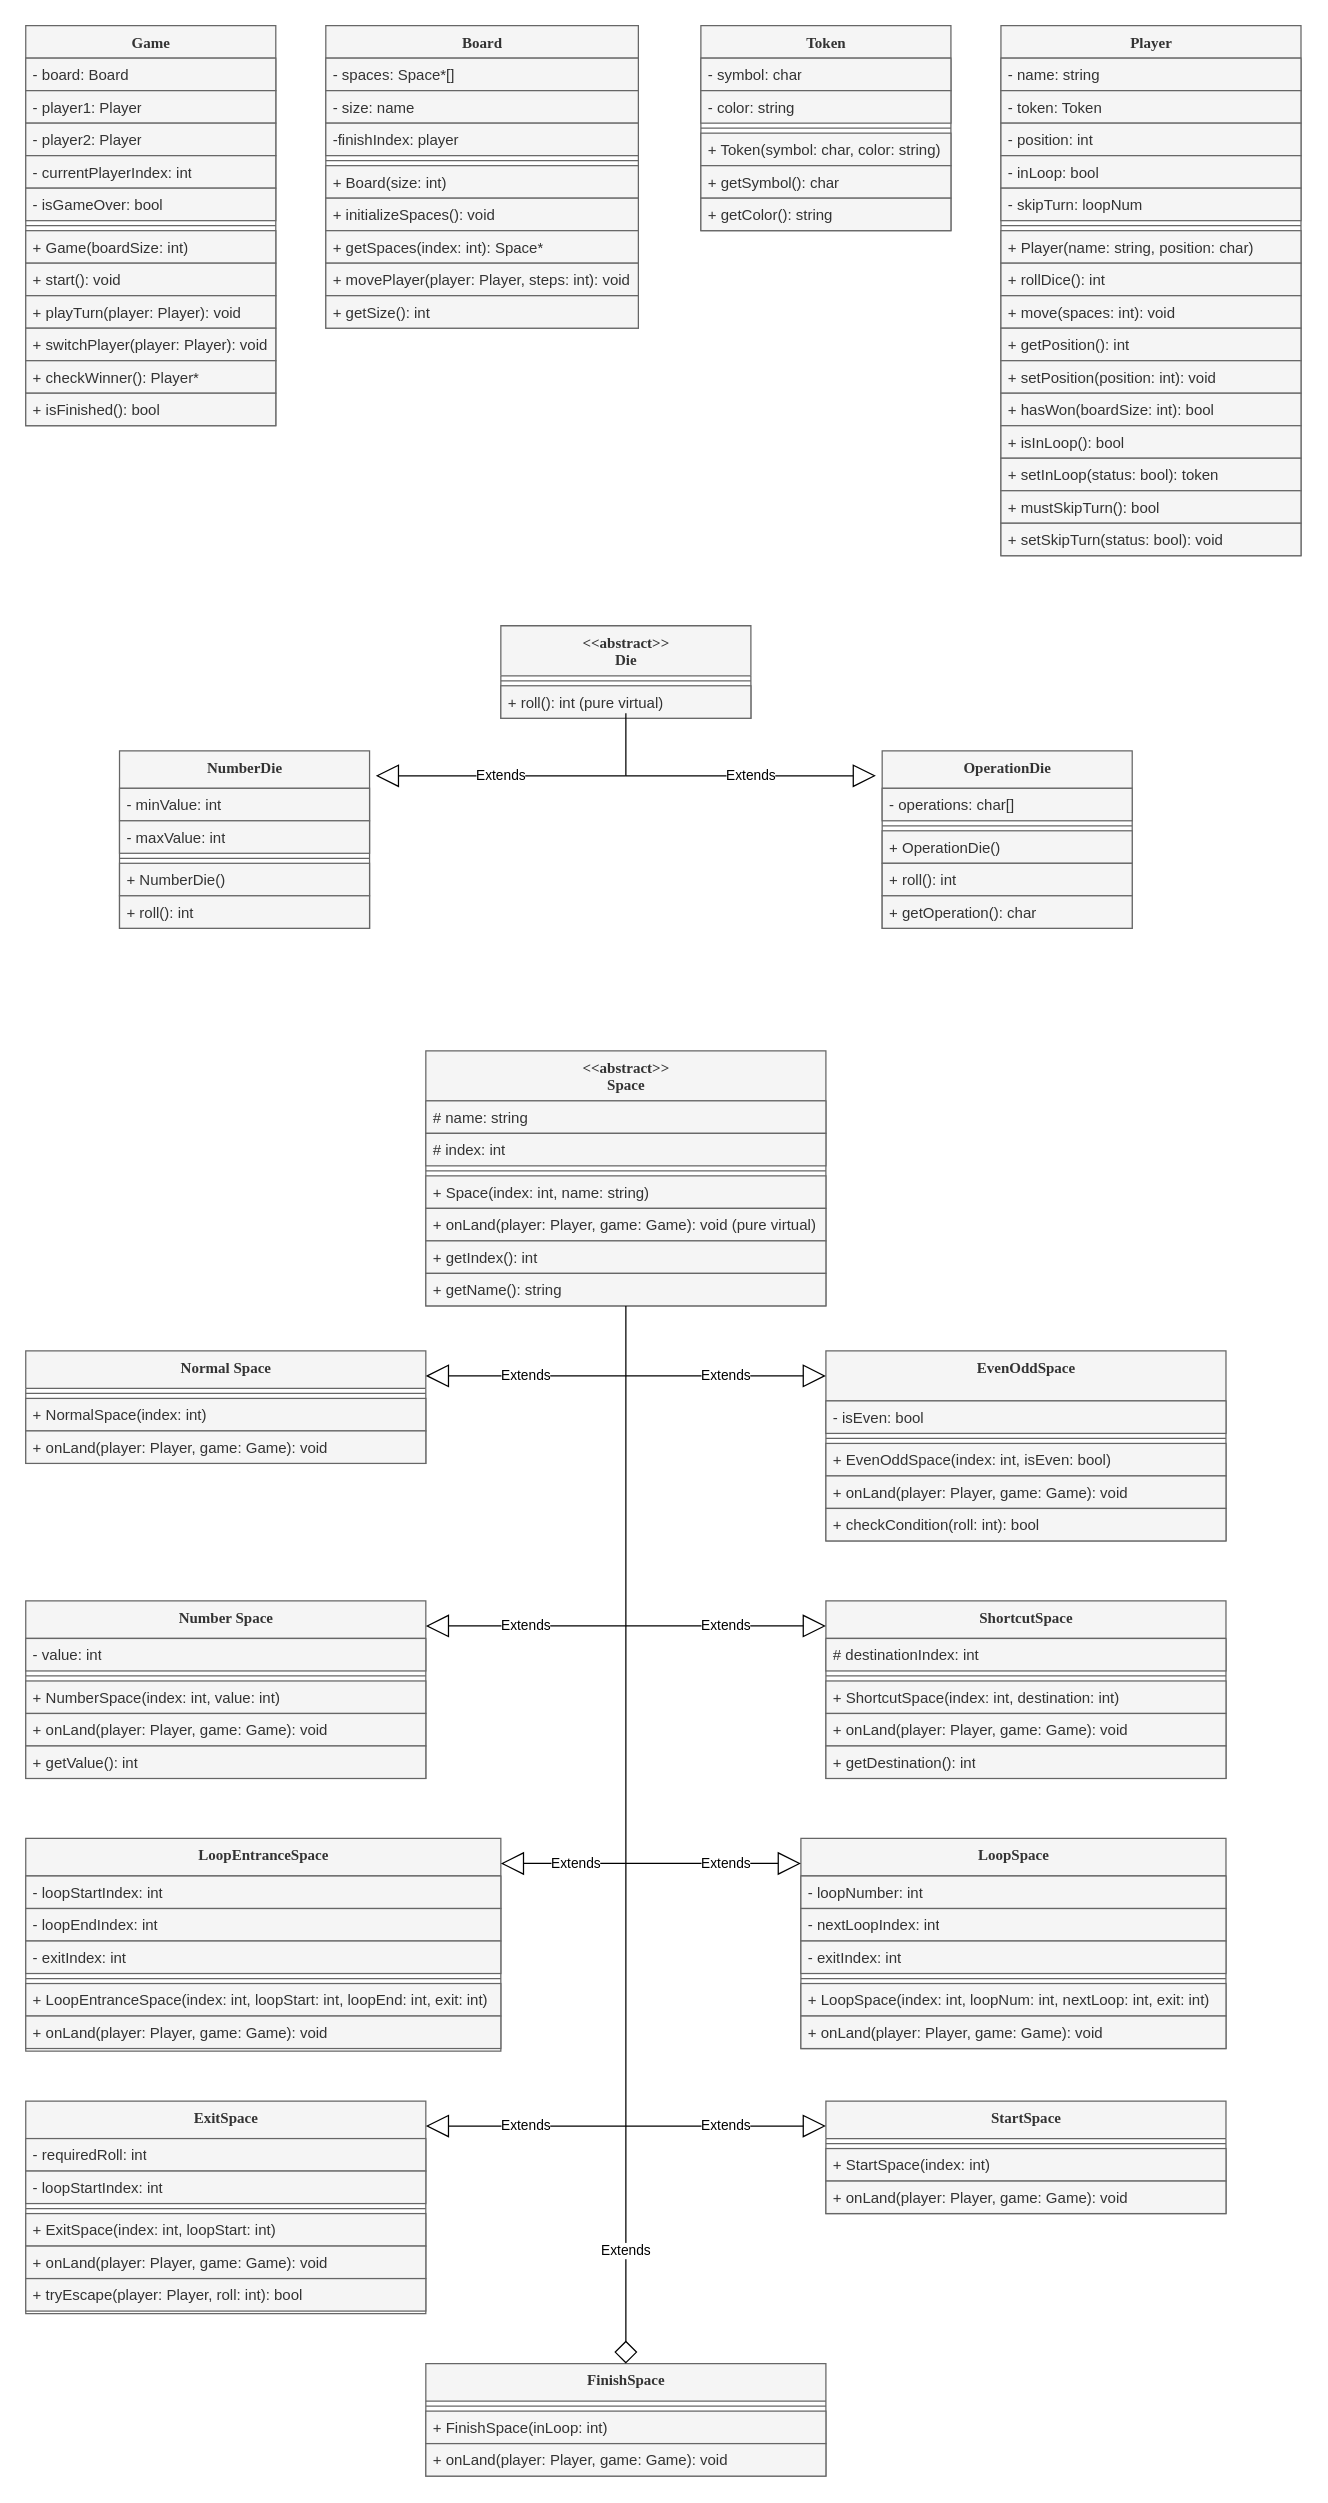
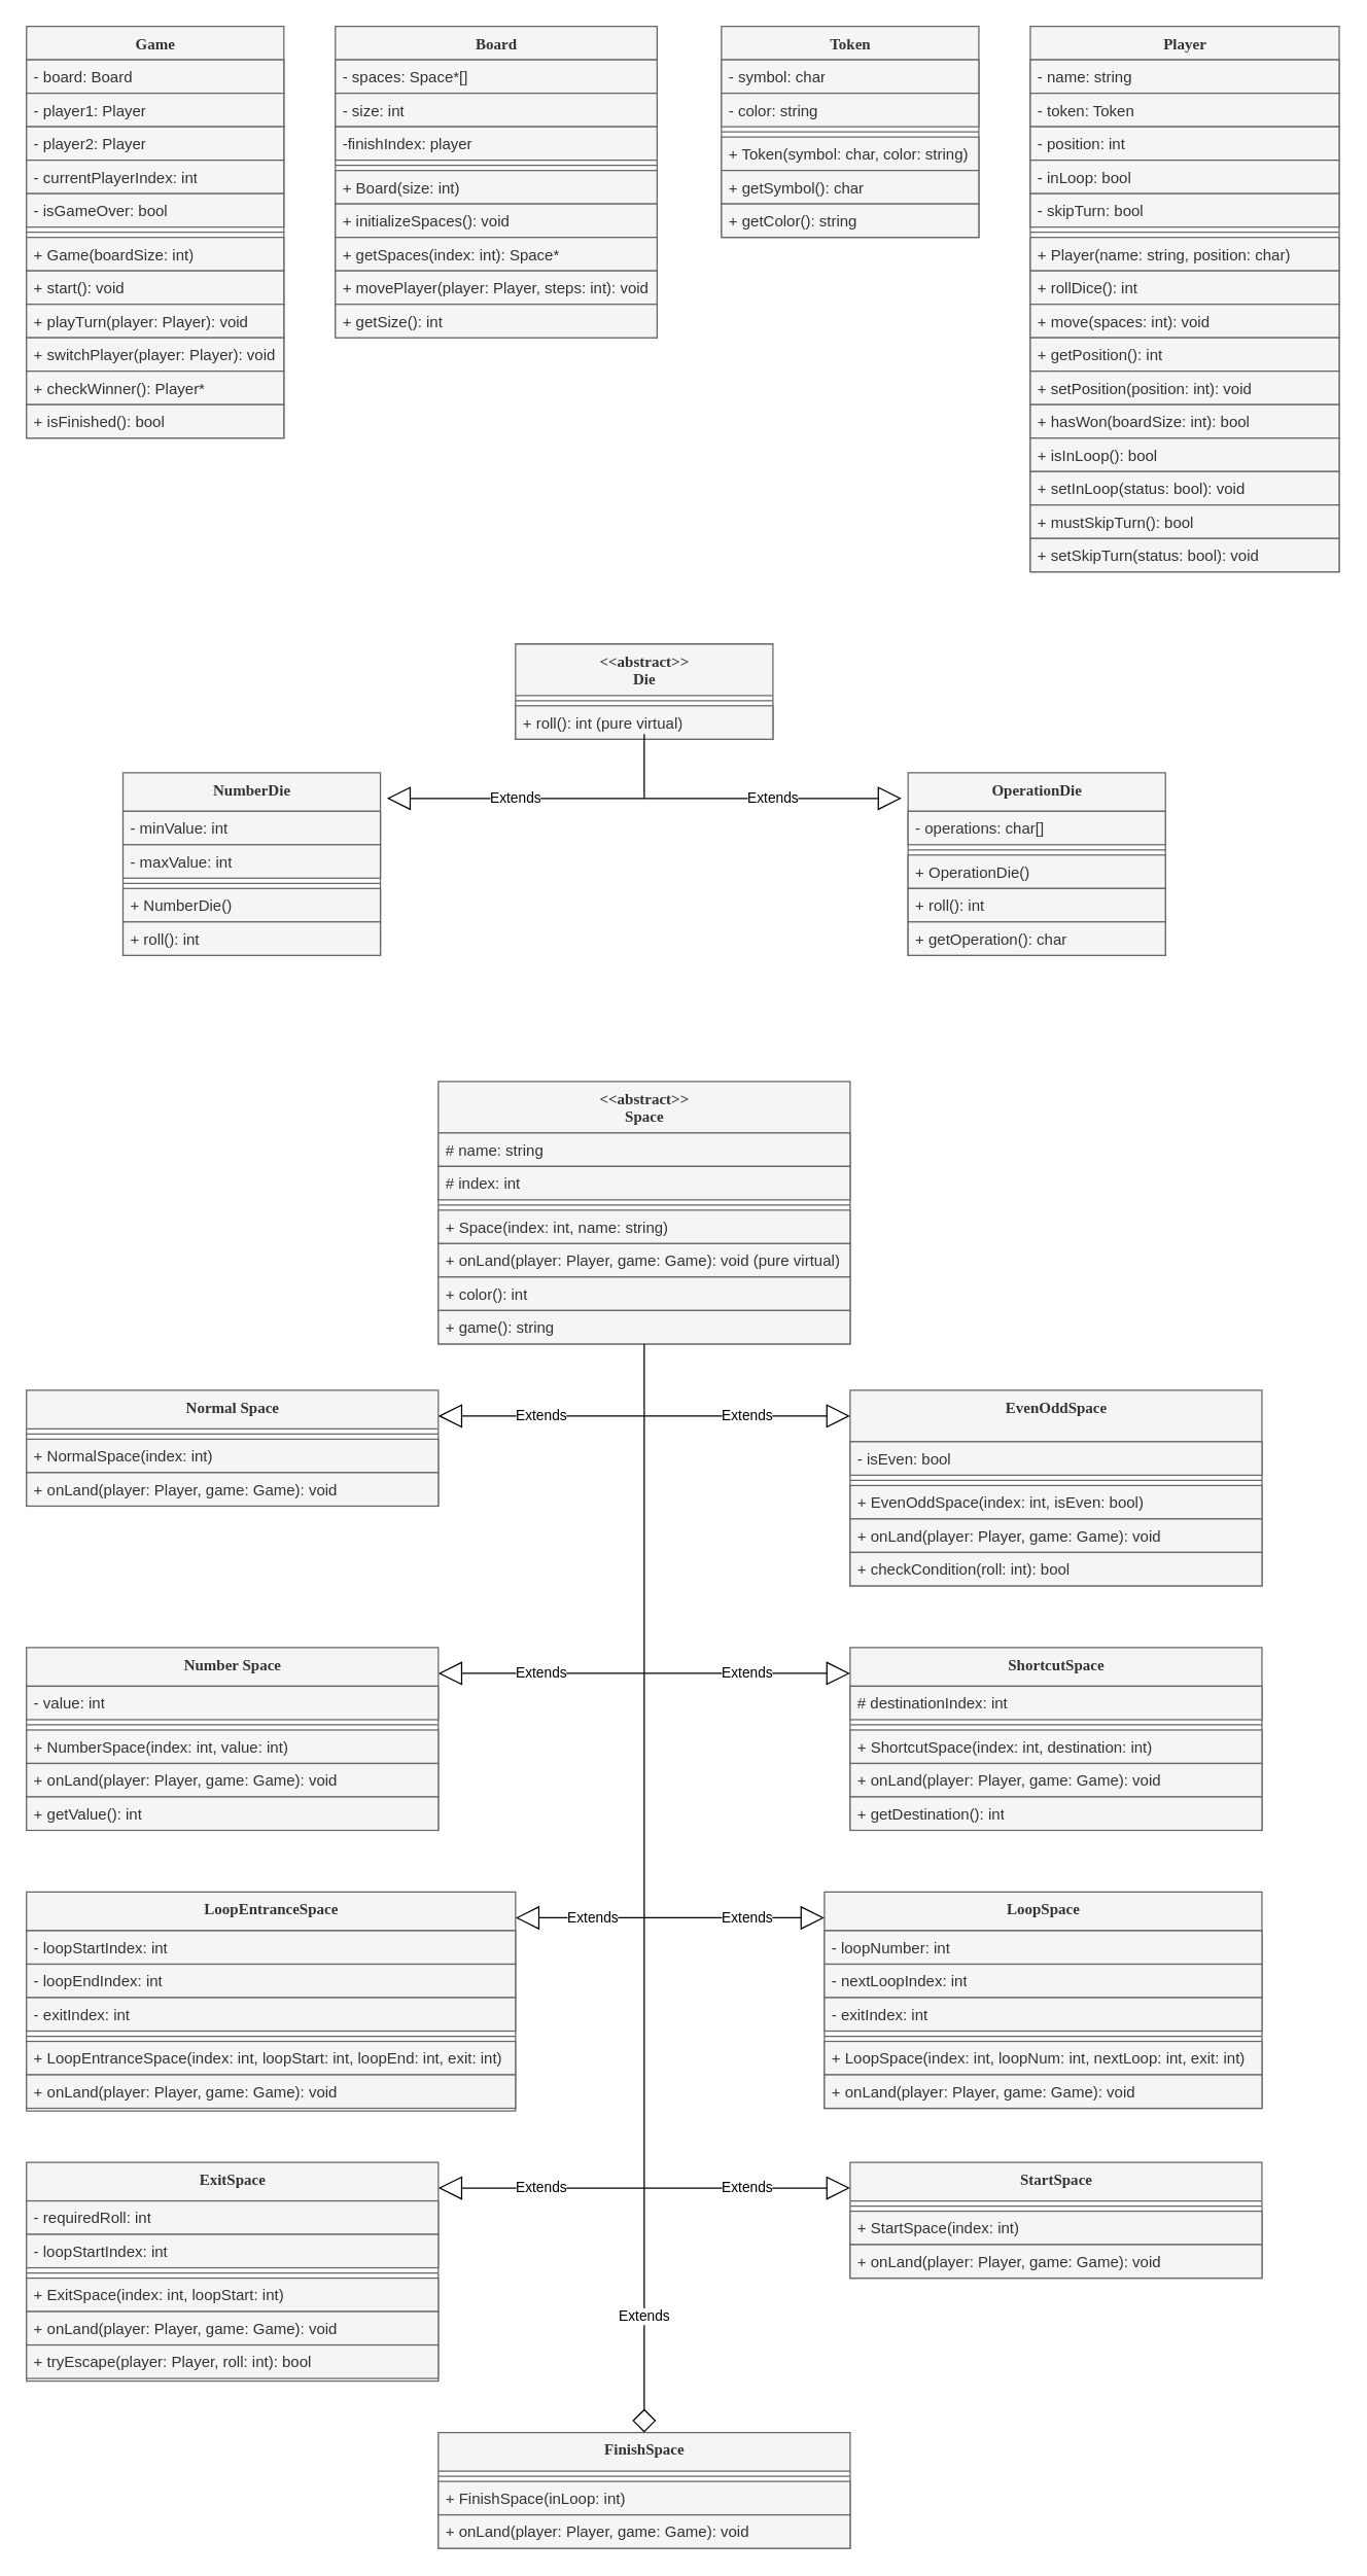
- <mxCell id="17" value="&lt;div&gt;- size: name&lt;/div&gt;" style="text;html=1;align=left;verticalAlign=top;spacingLeft=4;spacingRight=4;whiteSpace=wrap;overflow=hidden;rotatable=0;points=[[0,0.5],[1,0.5]];portConstraint=eastwest;fillColor=#f5f5f5;strokeColor=#666666;fontColor=#333333;" vertex="1" parent="15"><mxGeometry y="52" width="250" height="26" as="geometry" /></mxCell>
+ <mxCell id="17" value="&lt;div&gt;- size: int&lt;/div&gt;" style="text;html=1;align=left;verticalAlign=top;spacingLeft=4;spacingRight=4;whiteSpace=wrap;overflow=hidden;rotatable=0;points=[[0,0.5],[1,0.5]];portConstraint=eastwest;fillColor=#f5f5f5;strokeColor=#666666;fontColor=#333333;" vertex="1" parent="15"><mxGeometry y="52" width="250" height="26" as="geometry" /></mxCell>
- <mxCell id="30" value="- skipTurn: loopNum" style="text;html=1;align=left;verticalAlign=top;spacingLeft=4;spacingRight=4;whiteSpace=wrap;overflow=hidden;rotatable=0;points=[[0,0.5],[1,0.5]];portConstraint=eastwest;labelBackgroundColor=none;fillColor=#f5f5f5;strokeColor=#666666;fontColor=#333333;" vertex="1" parent="25"><mxGeometry y="130" width="240" height="26" as="geometry" /></mxCell>
+ <mxCell id="30" value="- skipTurn: bool" style="text;html=1;align=left;verticalAlign=top;spacingLeft=4;spacingRight=4;whiteSpace=wrap;overflow=hidden;rotatable=0;points=[[0,0.5],[1,0.5]];portConstraint=eastwest;labelBackgroundColor=none;fillColor=#f5f5f5;strokeColor=#666666;fontColor=#333333;" vertex="1" parent="25"><mxGeometry y="130" width="240" height="26" as="geometry" /></mxCell>
- <mxCell id="39" value="+ setInLoop(status: bool): token" style="text;html=1;align=left;verticalAlign=top;spacingLeft=4;spacingRight=4;whiteSpace=wrap;overflow=hidden;rotatable=0;points=[[0,0.5],[1,0.5]];portConstraint=eastwest;fillColor=#f5f5f5;strokeColor=#666666;fontColor=#333333;" vertex="1" parent="25"><mxGeometry y="346" width="240" height="26" as="geometry" /></mxCell>
+ <mxCell id="39" value="+ setInLoop(status: bool): void" style="text;html=1;align=left;verticalAlign=top;spacingLeft=4;spacingRight=4;whiteSpace=wrap;overflow=hidden;rotatable=0;points=[[0,0.5],[1,0.5]];portConstraint=eastwest;fillColor=#f5f5f5;strokeColor=#666666;fontColor=#333333;" vertex="1" parent="25"><mxGeometry y="346" width="240" height="26" as="geometry" /></mxCell>
- <mxCell id="70" value="+ getIndex(): int" style="text;html=1;align=left;verticalAlign=top;spacingLeft=4;spacingRight=4;whiteSpace=wrap;overflow=hidden;rotatable=0;points=[[0,0.5],[1,0.5]];portConstraint=eastwest;fillColor=#f5f5f5;strokeColor=#666666;fontColor=#333333;" vertex="1" parent="64"><mxGeometry y="152" width="320" height="26" as="geometry" /></mxCell>
+ <mxCell id="70" value="+ color(): int" style="text;html=1;align=left;verticalAlign=top;spacingLeft=4;spacingRight=4;whiteSpace=wrap;overflow=hidden;rotatable=0;points=[[0,0.5],[1,0.5]];portConstraint=eastwest;fillColor=#f5f5f5;strokeColor=#666666;fontColor=#333333;" vertex="1" parent="64"><mxGeometry y="152" width="320" height="26" as="geometry" /></mxCell>
- <mxCell id="71" value="+ getName(): string" style="text;html=1;align=left;verticalAlign=top;spacingLeft=4;spacingRight=4;whiteSpace=wrap;overflow=hidden;rotatable=0;points=[[0,0.5],[1,0.5]];portConstraint=eastwest;fillColor=#f5f5f5;strokeColor=#666666;fontColor=#333333;" vertex="1" parent="64"><mxGeometry y="178" width="320" height="26" as="geometry" /></mxCell>
+ <mxCell id="71" value="+ game(): string" style="text;html=1;align=left;verticalAlign=top;spacingLeft=4;spacingRight=4;whiteSpace=wrap;overflow=hidden;rotatable=0;points=[[0,0.5],[1,0.5]];portConstraint=eastwest;fillColor=#f5f5f5;strokeColor=#666666;fontColor=#333333;" vertex="1" parent="64"><mxGeometry y="178" width="320" height="26" as="geometry" /></mxCell>
